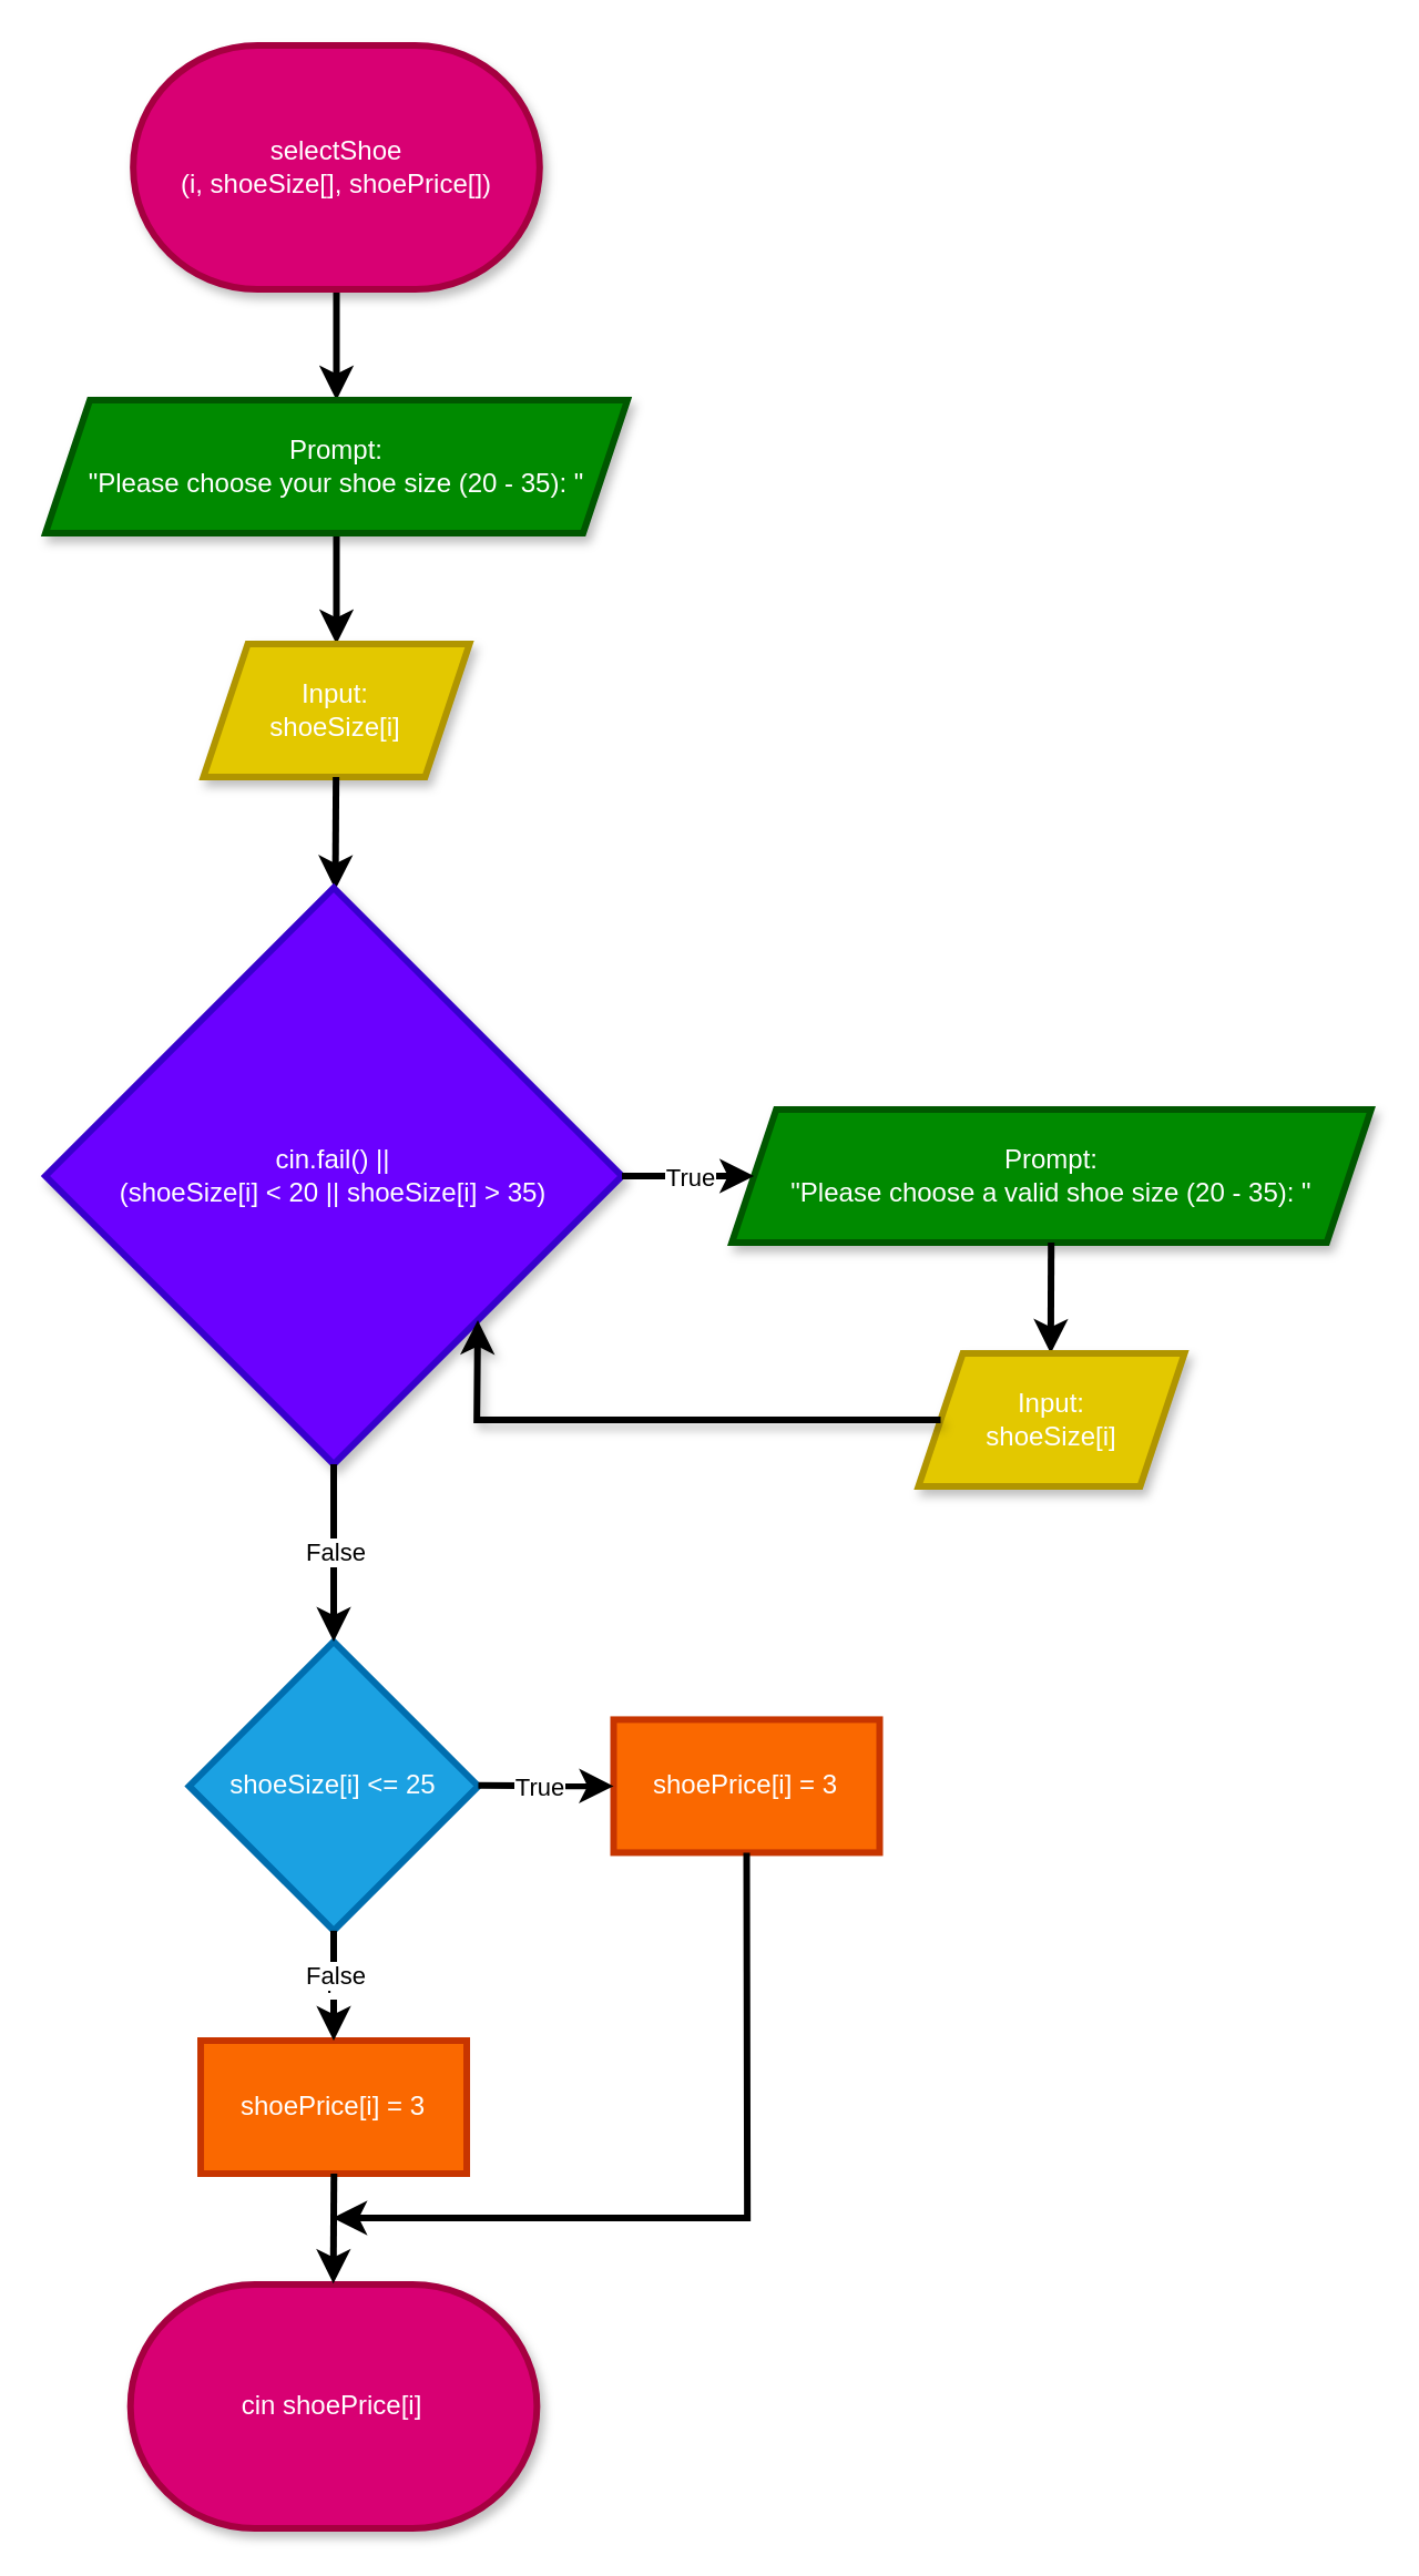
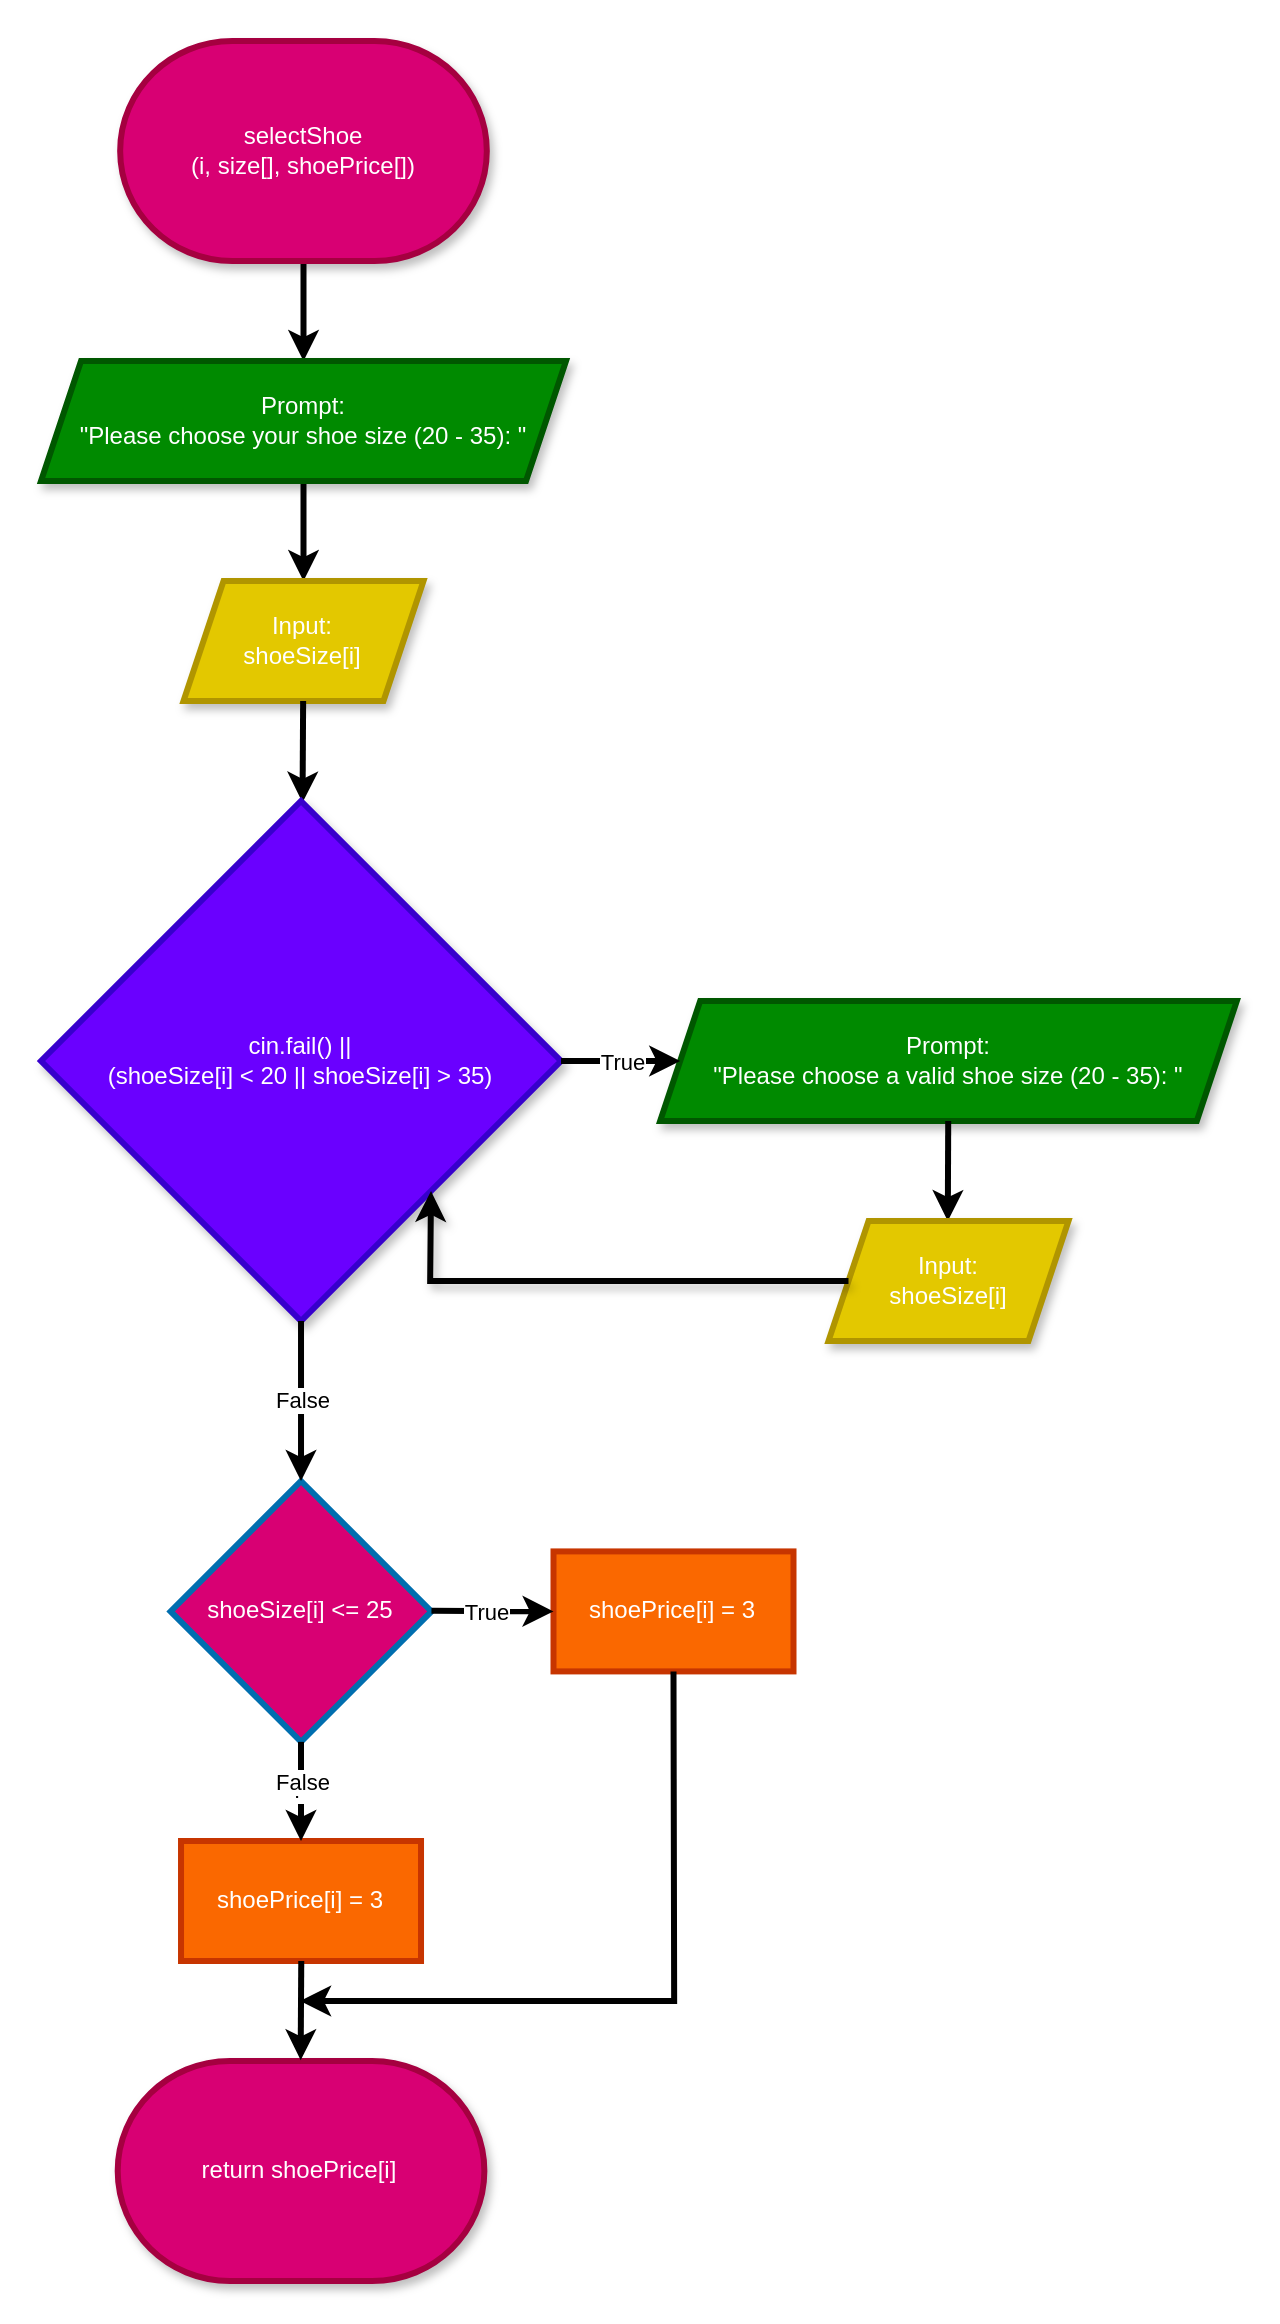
- <mxCell id="3" value="selectShoe&lt;br&gt;(i, shoeSize[], shoePrice[])" style="strokeWidth=3;html=1;shape=mxgraph.flowchart.terminator;whiteSpace=wrap;fillColor=#d80073;strokeColor=#A50040;shadow=1;fontColor=#ffffff;" parent="1" vertex="1"><mxGeometry x="59.58" y="20" width="183.33" height="110" as="geometry" /></mxCell>
+ <mxCell id="3" value="selectShoe&lt;br&gt;(i, size[], shoePrice[])" style="strokeWidth=3;html=1;shape=mxgraph.flowchart.terminator;whiteSpace=wrap;fillColor=#d80073;strokeColor=#A50040;shadow=1;fontColor=#ffffff;" parent="1" vertex="1"><mxGeometry x="59.58" y="20" width="183.33" height="110" as="geometry" /></mxCell>
- <mxCell id="12" value="shoeSize[i] &amp;lt;= 25" style="rhombus;whiteSpace=wrap;html=1;fillColor=#1ba1e2;fontColor=#ffffff;strokeColor=#006EAF;strokeWidth=3;" parent="1" vertex="1"><mxGeometry x="84.8" y="740" width="130.43" height="130.43" as="geometry" /></mxCell>
+ <mxCell id="12" value="shoeSize[i] &amp;lt;= 25" style="rhombus;whiteSpace=wrap;html=1;fillColor=#d80073;fontColor=#ffffff;strokeColor=#006EAF;strokeWidth=3;" parent="1" vertex="1"><mxGeometry x="84.8" y="740" width="130.43" height="130.43" as="geometry" /></mxCell>
- <mxCell id="16" value="cin shoePrice[i]" style="strokeWidth=3;html=1;shape=mxgraph.flowchart.terminator;whiteSpace=wrap;fillColor=#d80073;strokeColor=#A50040;shadow=1;fontColor=#ffffff;" parent="1" vertex="1"><mxGeometry x="58.35" y="1030" width="183.33" height="110" as="geometry" /></mxCell>
+ <mxCell id="16" value="return shoePrice[i]" style="strokeWidth=3;html=1;shape=mxgraph.flowchart.terminator;whiteSpace=wrap;fillColor=#d80073;strokeColor=#A50040;shadow=1;fontColor=#ffffff;" parent="1" vertex="1"><mxGeometry x="58.35" y="1030" width="183.33" height="110" as="geometry" /></mxCell>
